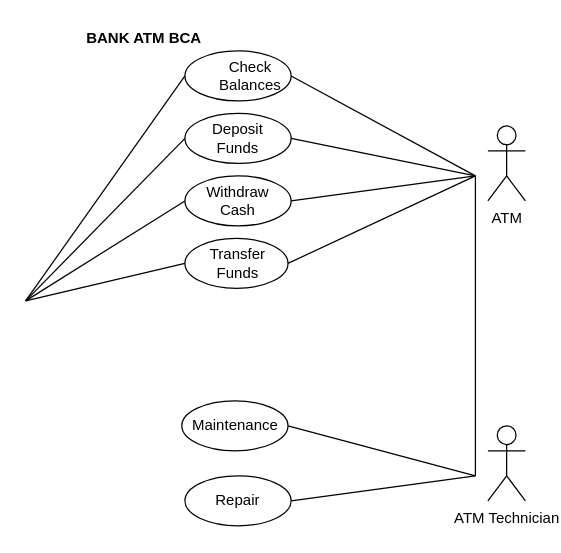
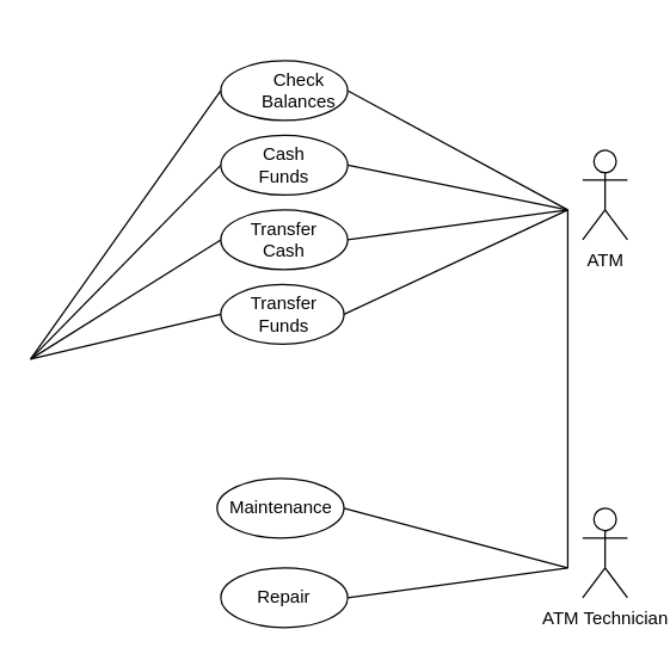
- <mxCell id="13" value="&lt;b&gt;&lt;font style=&quot;font-size: 12px&quot;&gt;BANK ATM BCA&lt;/font&gt;&lt;/b&gt;" style="text;html=1;strokeColor=none;fillColor=none;align=center;verticalAlign=middle;whiteSpace=wrap;rounded=0;" vertex="1" parent="1"><mxGeometry x="60" y="20" width="110" height="20" as="geometry" /></mxCell>
- <mxCell id="9" value="Deposit&lt;br&gt;Funds" style="text;html=1;strokeColor=none;fillColor=none;align=center;verticalAlign=middle;whiteSpace=wrap;rounded=0;" vertex="1" parent="1"><mxGeometry x="170" y="100" width="40" height="20" as="geometry" /></mxCell>
+ <mxCell id="9" value="Cash&lt;br&gt;Funds" style="text;html=1;strokeColor=none;fillColor=none;align=center;verticalAlign=middle;whiteSpace=wrap;rounded=0;" vertex="1" parent="1"><mxGeometry x="170" y="100" width="40" height="20" as="geometry" /></mxCell>
- <mxCell id="10" value="Withdraw&lt;br&gt;Cash" style="text;html=1;strokeColor=none;fillColor=none;align=center;verticalAlign=middle;whiteSpace=wrap;rounded=0;" vertex="1" parent="1"><mxGeometry x="170" y="150" width="40" height="20" as="geometry" /></mxCell>
+ <mxCell id="10" value="Transfer&lt;br&gt;Cash" style="text;html=1;strokeColor=none;fillColor=none;align=center;verticalAlign=middle;whiteSpace=wrap;rounded=0;" vertex="1" parent="1"><mxGeometry x="170" y="150" width="40" height="20" as="geometry" /></mxCell>
